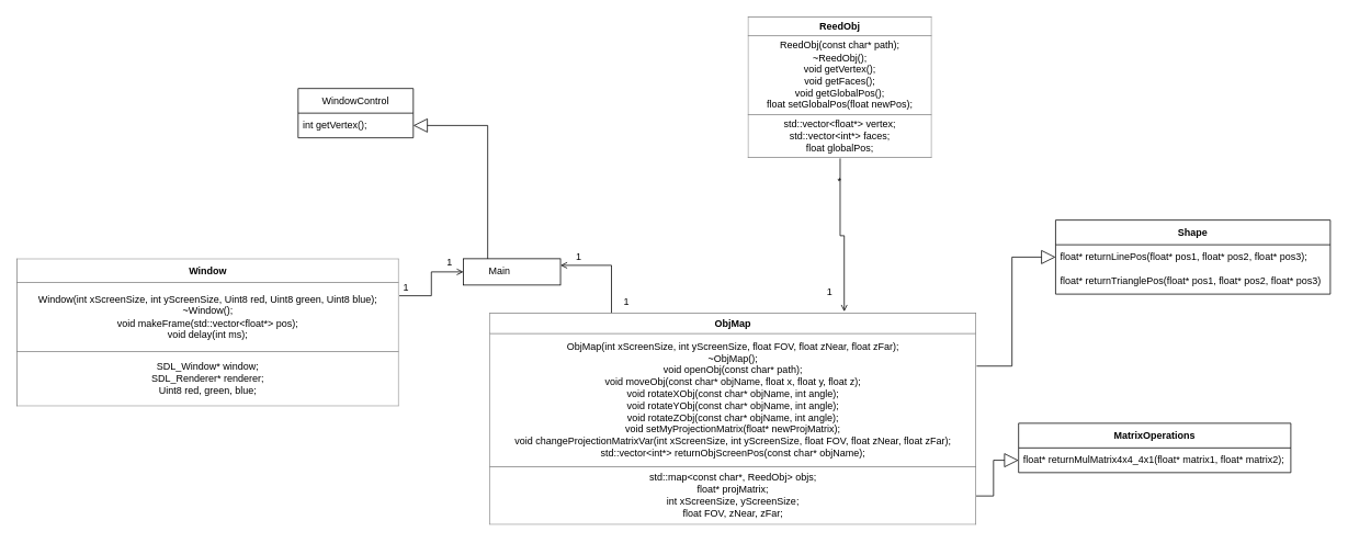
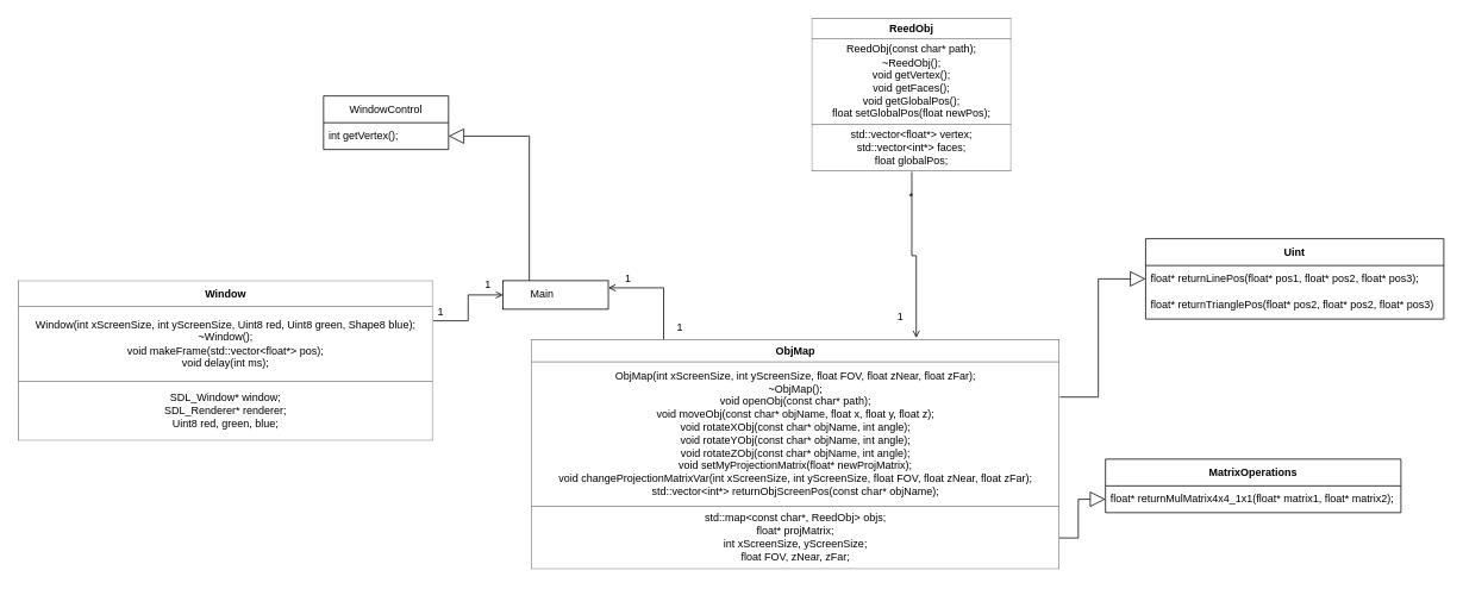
- <mxCell id="12" value="&lt;b&gt;Shape&lt;/b&gt;" style="swimlane;fontStyle=0;childLayout=stackLayout;horizontal=1;startSize=30;horizontalStack=0;resizeParent=1;resizeParentMax=0;resizeLast=0;collapsible=1;marginBottom=0;whiteSpace=wrap;html=1;" parent="1" vertex="1"><mxGeometry x="1283" y="267" width="334" height="90" as="geometry" /></mxCell>
+ <mxCell id="12" value="&lt;b&gt;Uint&lt;/b&gt;" style="swimlane;fontStyle=0;childLayout=stackLayout;horizontal=1;startSize=30;horizontalStack=0;resizeParent=1;resizeParentMax=0;resizeLast=0;collapsible=1;marginBottom=0;whiteSpace=wrap;html=1;" parent="1" vertex="1"><mxGeometry x="1283" y="267" width="334" height="90" as="geometry" /></mxCell>
- <mxCell id="14" value="float* returnTrianglePos(float* pos1, float* pos2, float* pos3)" style="text;strokeColor=none;fillColor=none;align=left;verticalAlign=middle;spacingLeft=4;spacingRight=4;overflow=hidden;points=[[0,0.5],[1,0.5]];portConstraint=eastwest;rotatable=0;whiteSpace=wrap;html=1;" parent="12" vertex="1"><mxGeometry y="60" width="334" height="30" as="geometry" /></mxCell>
+ <mxCell id="14" value="float* returnTrianglePos(float* pos2, float* pos2, float* pos3)" style="text;strokeColor=none;fillColor=none;align=left;verticalAlign=middle;spacingLeft=4;spacingRight=4;overflow=hidden;points=[[0,0.5],[1,0.5]];portConstraint=eastwest;rotatable=0;whiteSpace=wrap;html=1;" parent="12" vertex="1"><mxGeometry y="60" width="334" height="30" as="geometry" /></mxCell>
- <mxCell id="9" value="&lt;table border=&quot;1&quot; width=&quot;100%&quot; height=&quot;100%&quot; cellpadding=&quot;4&quot; style=&quot;width:100%;height:100%;border-collapse:collapse;&quot;&gt;&lt;tbody&gt;&lt;tr&gt;&lt;th align=&quot;center&quot;&gt;Window&lt;/th&gt;&lt;/tr&gt;&lt;tr&gt;&lt;td align=&quot;center&quot;&gt;Window(int xScreenSize, int yScreenSize, Uint8 red, Uint8 green, Uint8 blue);&lt;br&gt;~Window();&lt;br&gt;void makeFrame(std::vector&amp;lt;float*&amp;gt; pos);&lt;br&gt;void delay(int ms);&lt;/td&gt;&lt;/tr&gt;&lt;tr&gt;&lt;td align=&quot;center&quot;&gt;SDL_Window* window;&lt;br&gt;SDL_Renderer* renderer;&lt;br&gt;Uint8 red, green, blue;&lt;/td&gt;&lt;/tr&gt;&lt;/tbody&gt;&lt;/table&gt;" style="text;html=1;whiteSpace=wrap;strokeColor=none;fillColor=none;overflow=fill;" parent="1" vertex="1"><mxGeometry x="20" y="314" width="465" height="180" as="geometry" /></mxCell>
+ <mxCell id="9" value="&lt;table border=&quot;1&quot; width=&quot;100%&quot; height=&quot;100%&quot; cellpadding=&quot;4&quot; style=&quot;width:100%;height:100%;border-collapse:collapse;&quot;&gt;&lt;tbody&gt;&lt;tr&gt;&lt;th align=&quot;center&quot;&gt;Window&lt;/th&gt;&lt;/tr&gt;&lt;tr&gt;&lt;td align=&quot;center&quot;&gt;Window(int xScreenSize, int yScreenSize, Uint8 red, Uint8 green, Shape8 blue);&lt;br&gt;~Window();&lt;br&gt;void makeFrame(std::vector&amp;lt;float*&amp;gt; pos);&lt;br&gt;void delay(int ms);&lt;/td&gt;&lt;/tr&gt;&lt;tr&gt;&lt;td align=&quot;center&quot;&gt;SDL_Window* window;&lt;br&gt;SDL_Renderer* renderer;&lt;br&gt;Uint8 red, green, blue;&lt;/td&gt;&lt;/tr&gt;&lt;/tbody&gt;&lt;/table&gt;" style="text;html=1;whiteSpace=wrap;strokeColor=none;fillColor=none;overflow=fill;" parent="1" vertex="1"><mxGeometry x="20" y="314" width="465" height="180" as="geometry" /></mxCell>
- <mxCell id="11" value="float* returnMulMatrix4x4_4x1(float* matrix1, float* matrix2);" style="text;strokeColor=none;fillColor=none;align=left;verticalAlign=middle;spacingLeft=4;spacingRight=4;overflow=hidden;points=[[0,0.5],[1,0.5]];portConstraint=eastwest;rotatable=0;whiteSpace=wrap;html=1;" parent="10" vertex="1"><mxGeometry y="30" width="331" height="30" as="geometry" /></mxCell>
+ <mxCell id="11" value="float* returnMulMatrix4x4_1x1(float* matrix1, float* matrix2);" style="text;strokeColor=none;fillColor=none;align=left;verticalAlign=middle;spacingLeft=4;spacingRight=4;overflow=hidden;points=[[0,0.5],[1,0.5]];portConstraint=eastwest;rotatable=0;whiteSpace=wrap;html=1;" parent="10" vertex="1"><mxGeometry y="30" width="331" height="30" as="geometry" /></mxCell>
